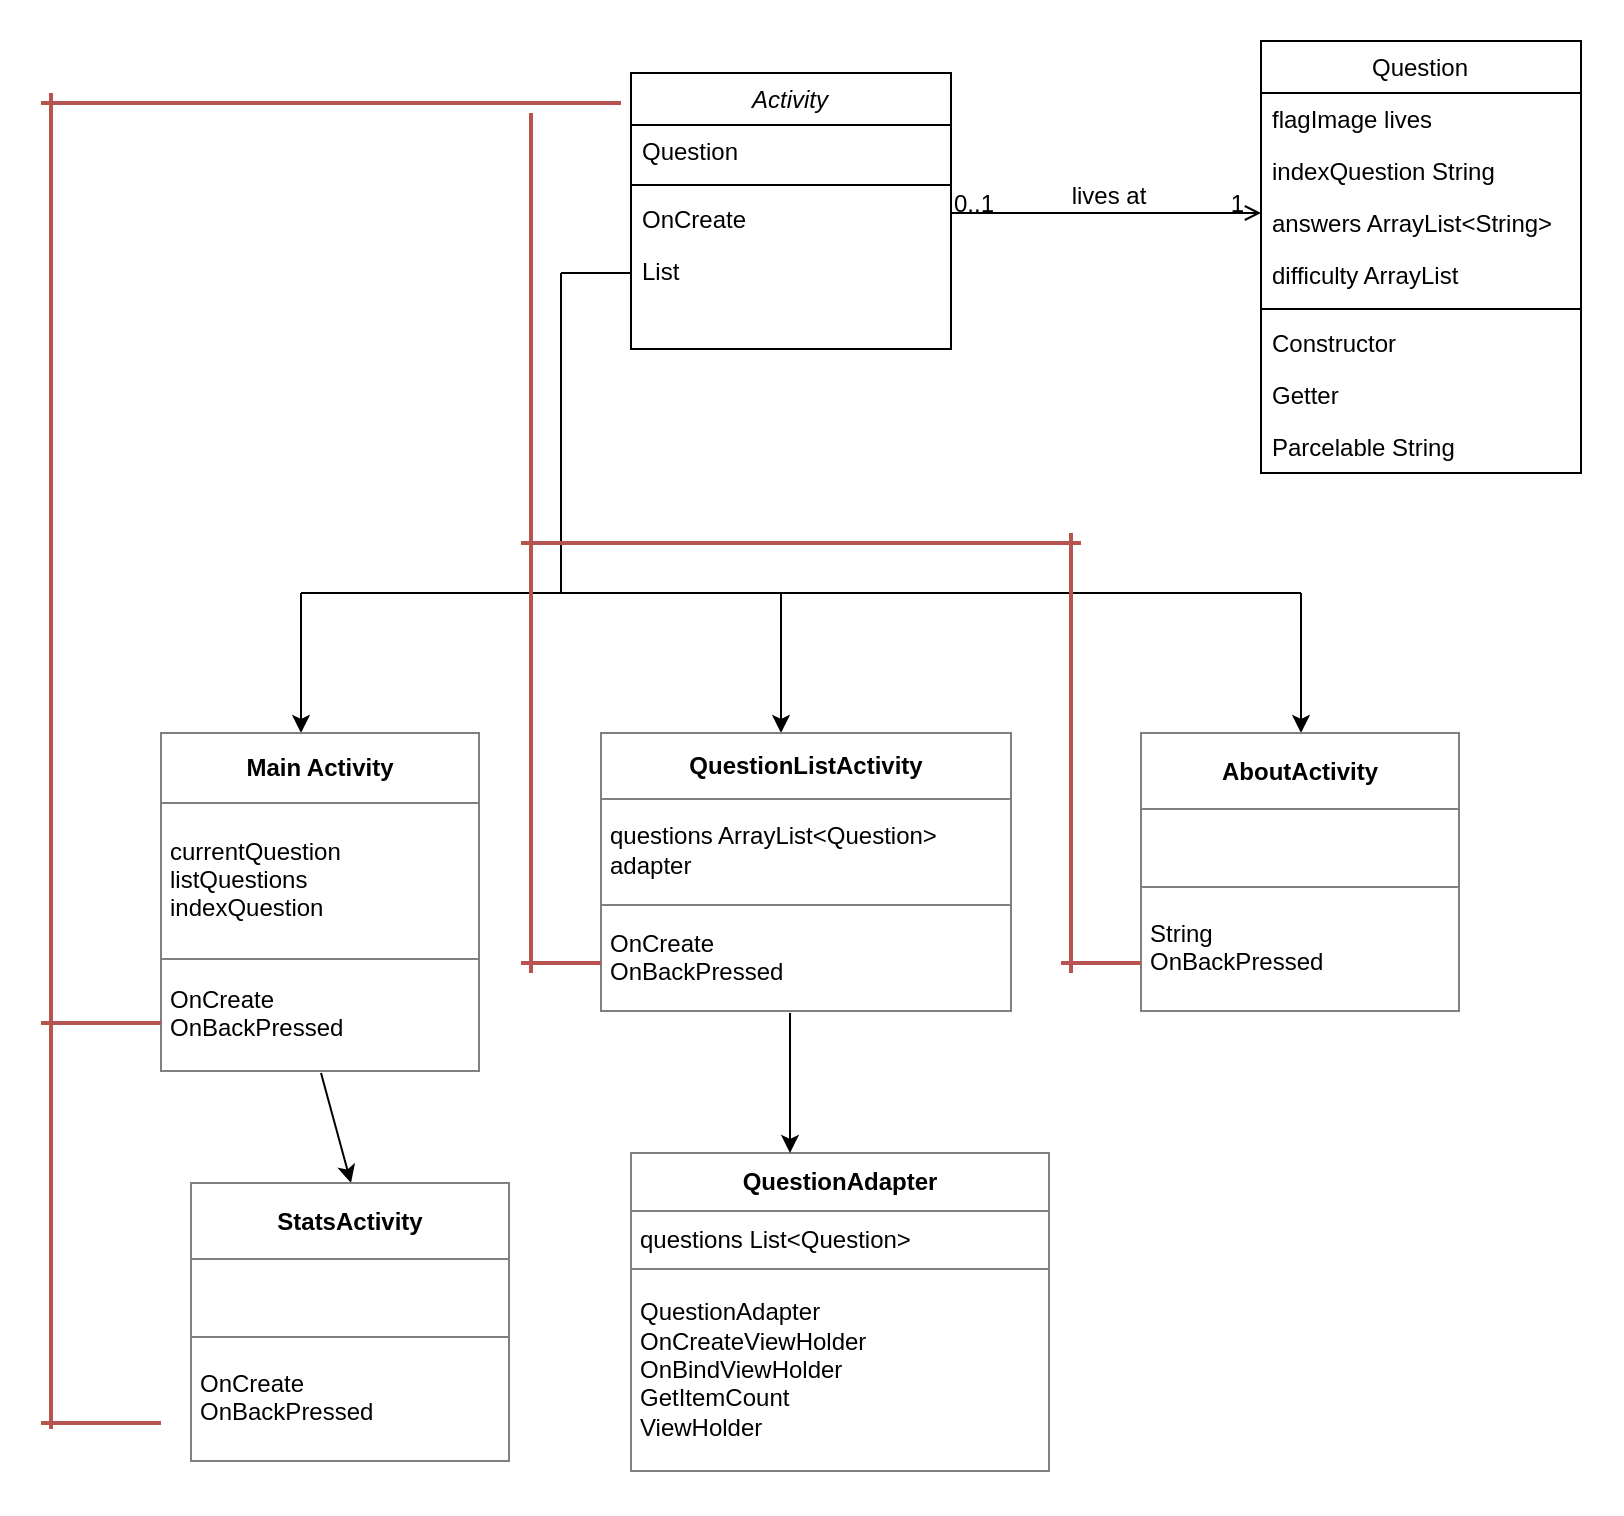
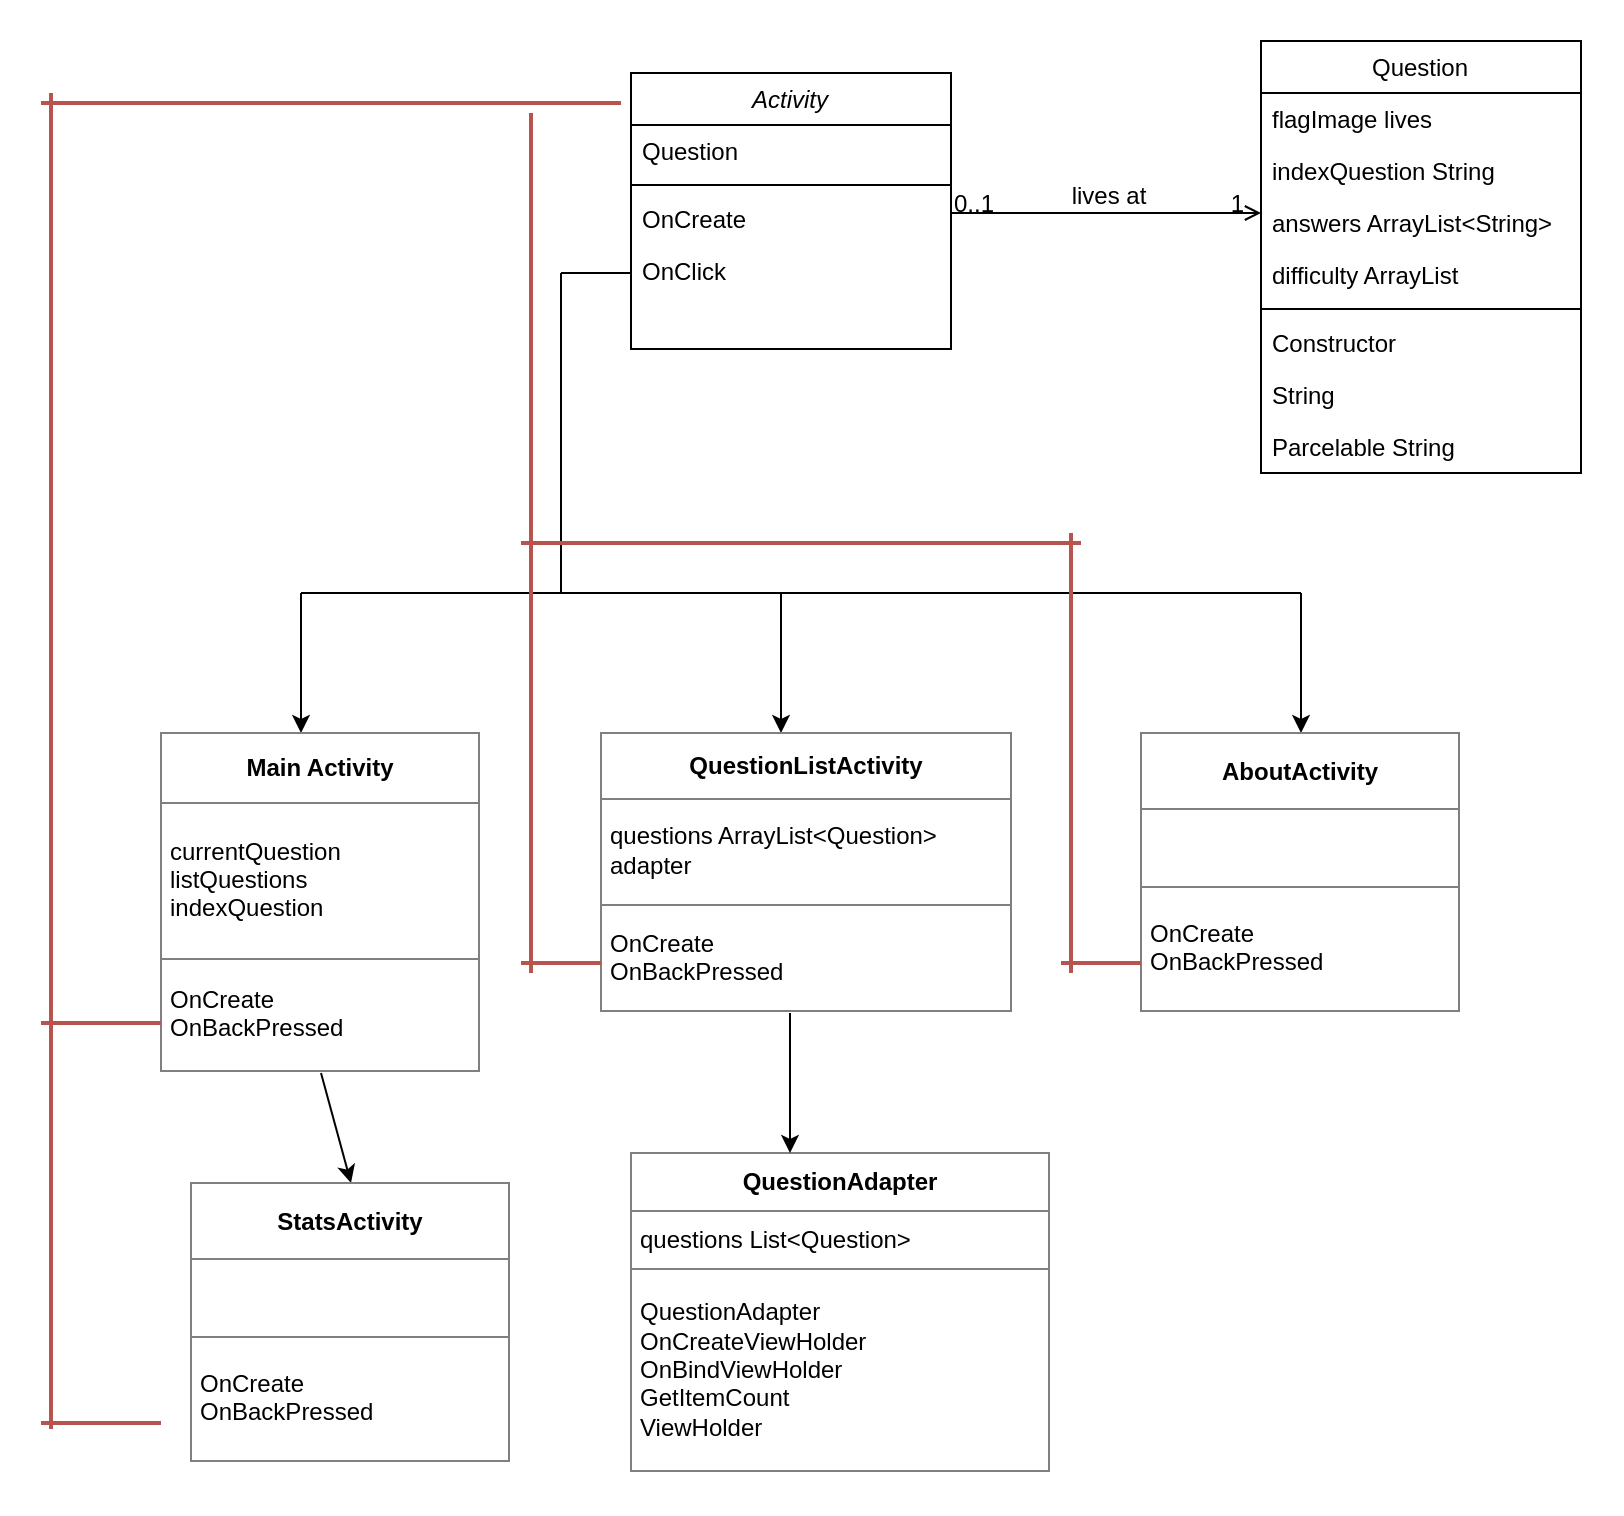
- <mxCell id="25" value="List&#10;" style="text;align=left;verticalAlign=top;spacingLeft=4;spacingRight=4;overflow=hidden;rotatable=0;points=[[0,0.5],[1,0.5]];portConstraint=eastwest;" parent="21" vertex="1"><mxGeometry y="86" width="160" height="26" as="geometry" /></mxCell>
+ <mxCell id="25" value="OnClick&#10;" style="text;align=left;verticalAlign=top;spacingLeft=4;spacingRight=4;overflow=hidden;rotatable=0;points=[[0,0.5],[1,0.5]];portConstraint=eastwest;" parent="21" vertex="1"><mxGeometry y="86" width="160" height="26" as="geometry" /></mxCell>
- <mxCell id="19" value="Getter" style="text;align=left;verticalAlign=top;spacingLeft=4;spacingRight=4;overflow=hidden;rotatable=0;points=[[0,0.5],[1,0.5]];portConstraint=eastwest;" vertex="1" parent="12"><mxGeometry y="164" width="160" height="26" as="geometry" /></mxCell>
+ <mxCell id="19" value="String" style="text;align=left;verticalAlign=top;spacingLeft=4;spacingRight=4;overflow=hidden;rotatable=0;points=[[0,0.5],[1,0.5]];portConstraint=eastwest;" vertex="1" parent="12"><mxGeometry y="164" width="160" height="26" as="geometry" /></mxCell>
- <mxCell id="32" value="&lt;table style=&quot;width: 100% ; height: 100% ; border-collapse: collapse&quot; width=&quot;100%&quot; cellpadding=&quot;4&quot; border=&quot;1&quot;&gt;&lt;tbody&gt;&lt;tr&gt;&lt;th align=&quot;center&quot;&gt;AboutActivity&lt;/th&gt;&lt;/tr&gt;&lt;tr align=&quot;left&quot;&gt;&lt;td&gt;&lt;br&gt;&lt;/td&gt;&lt;/tr&gt;&lt;tr align=&quot;left&quot;&gt;&lt;td&gt;String&lt;br&gt;OnBackPressed&lt;br&gt;&lt;/td&gt;&lt;/tr&gt;&lt;/tbody&gt;&lt;/table&gt;" style="text;html=1;strokeColor=none;fillColor=none;overflow=fill;align=left;" vertex="1" parent="1"><mxGeometry x="570" y="366" width="160" height="140" as="geometry" /></mxCell>
+ <mxCell id="32" value="&lt;table style=&quot;width: 100% ; height: 100% ; border-collapse: collapse&quot; width=&quot;100%&quot; cellpadding=&quot;4&quot; border=&quot;1&quot;&gt;&lt;tbody&gt;&lt;tr&gt;&lt;th align=&quot;center&quot;&gt;AboutActivity&lt;/th&gt;&lt;/tr&gt;&lt;tr align=&quot;left&quot;&gt;&lt;td&gt;&lt;br&gt;&lt;/td&gt;&lt;/tr&gt;&lt;tr align=&quot;left&quot;&gt;&lt;td&gt;OnCreate&lt;br&gt;OnBackPressed&lt;br&gt;&lt;/td&gt;&lt;/tr&gt;&lt;/tbody&gt;&lt;/table&gt;" style="text;html=1;strokeColor=none;fillColor=none;overflow=fill;align=left;" vertex="1" parent="1"><mxGeometry x="570" y="366" width="160" height="140" as="geometry" /></mxCell>
